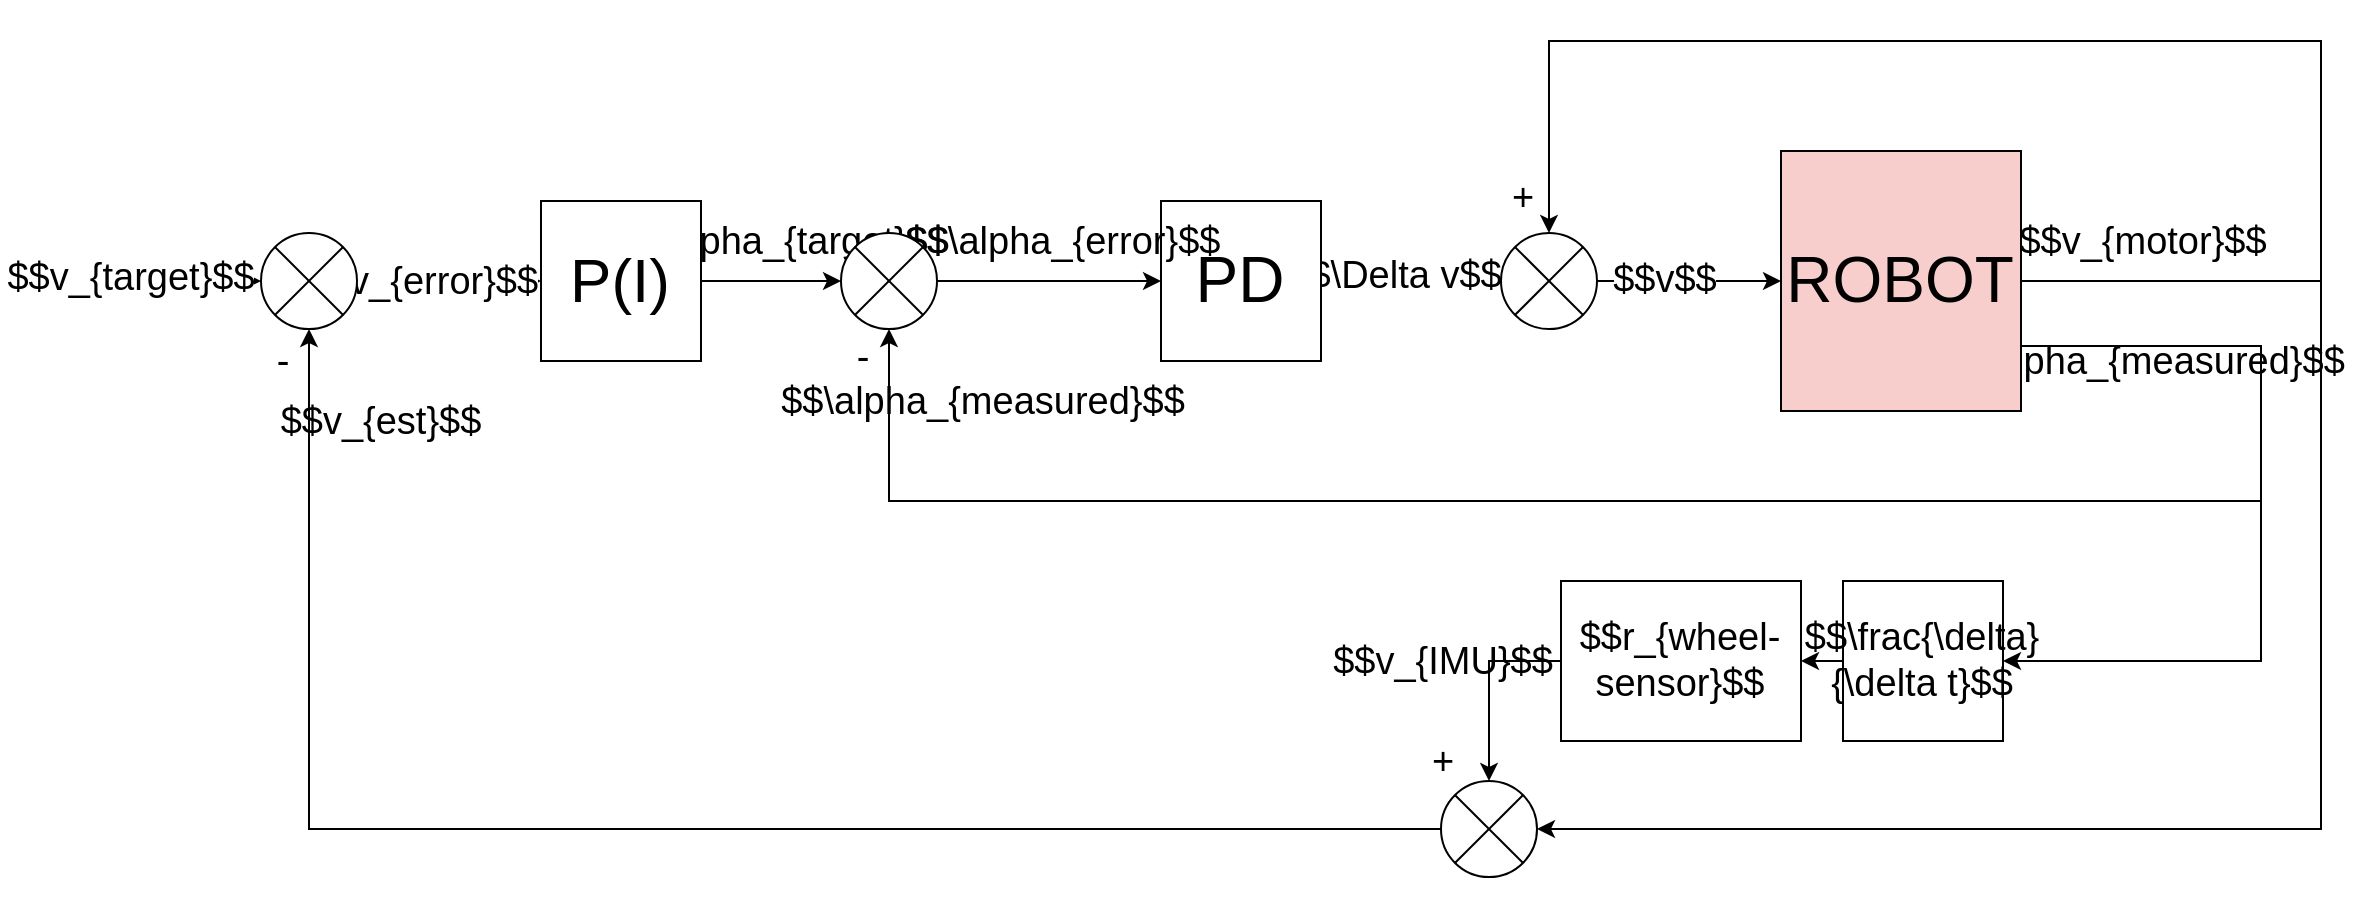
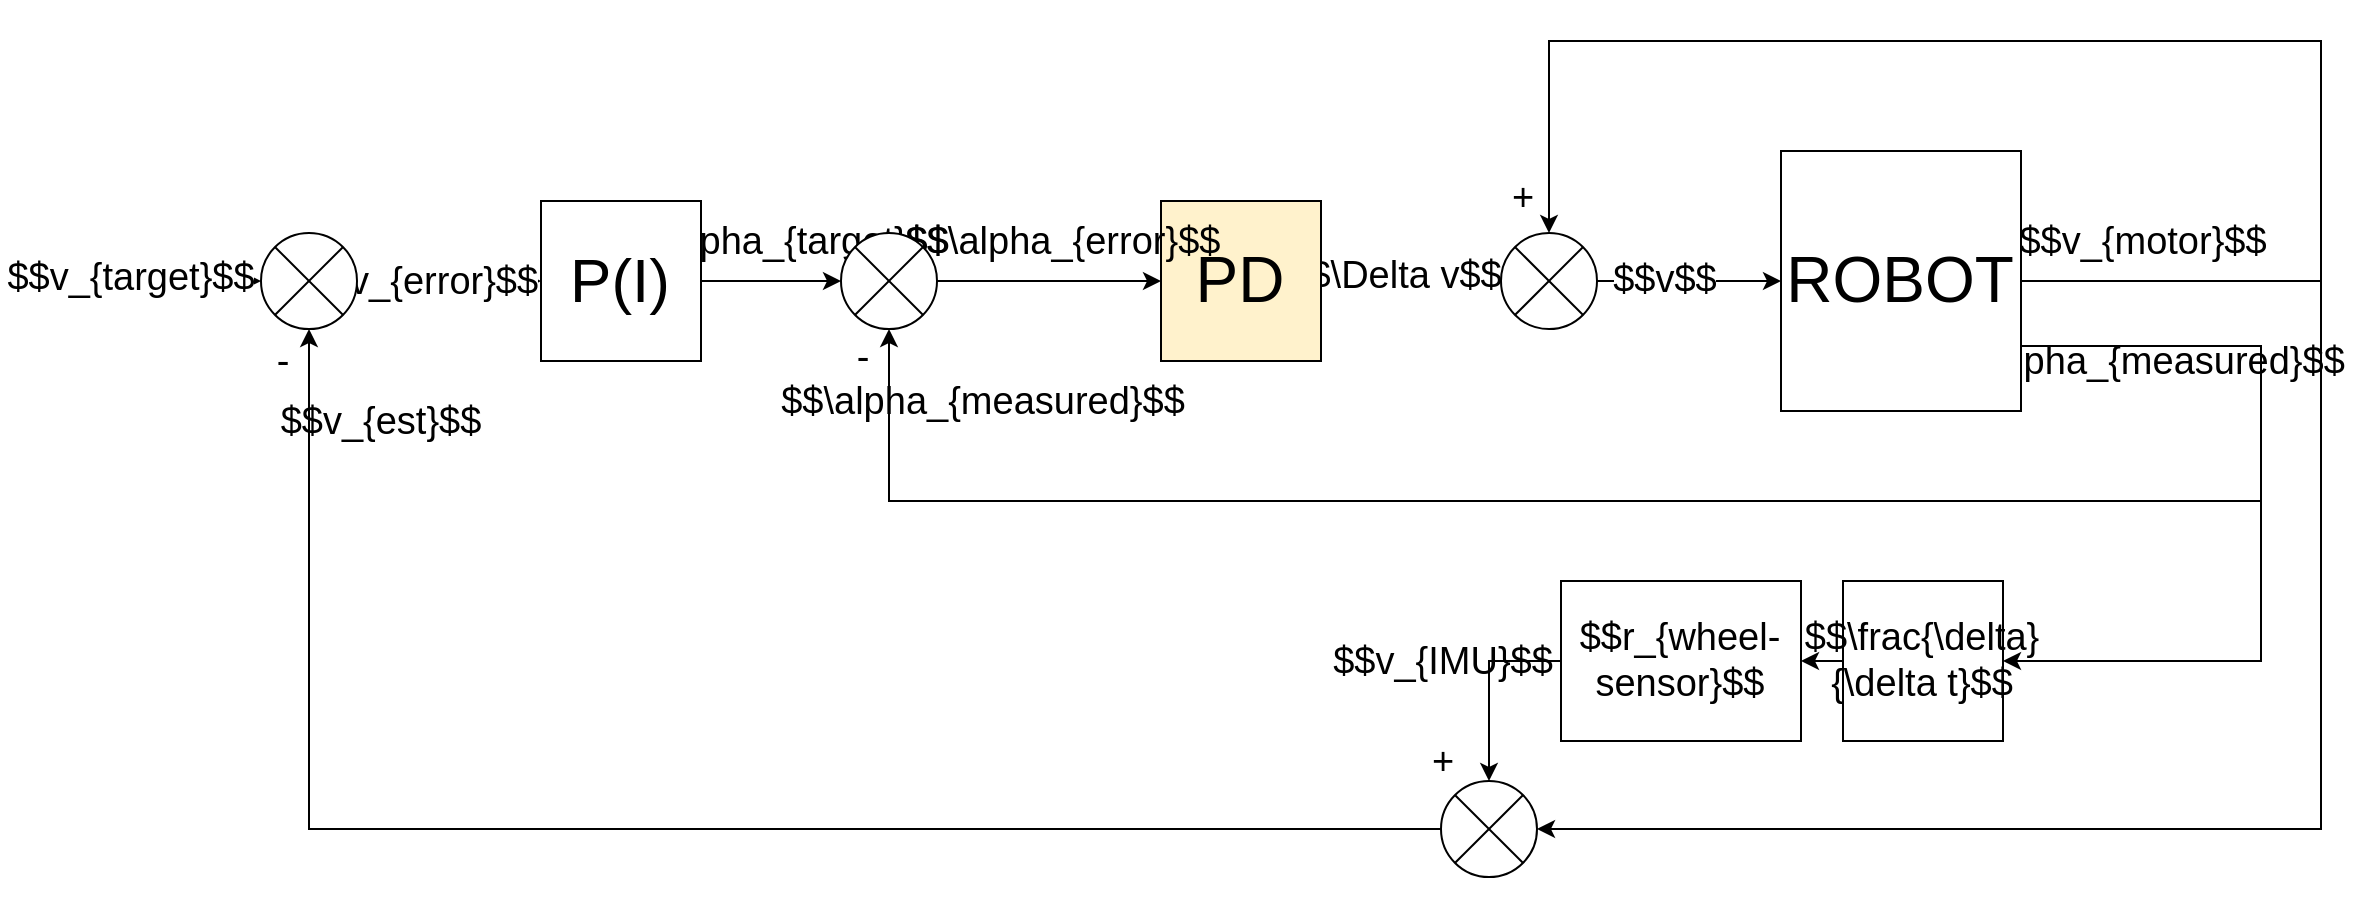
- <mxCell id="9" value="&lt;font style=&quot;font-size: 32px&quot;&gt;PD&lt;/font&gt;" style="whiteSpace=wrap;html=1;aspect=fixed;" vertex="1" parent="1"><mxGeometry x="580" y="100" width="80" height="80" as="geometry" /></mxCell>
+ <mxCell id="9" value="&lt;font style=&quot;font-size: 32px&quot;&gt;PD&lt;/font&gt;" style="whiteSpace=wrap;html=1;aspect=fixed;fillColor=#fff2cc;" vertex="1" parent="1"><mxGeometry x="580" y="100" width="80" height="80" as="geometry" /></mxCell>
- <mxCell id="23" value="&lt;font style=&quot;font-size: 32px&quot;&gt;ROBOT&lt;/font&gt;" style="rounded=0;whiteSpace=wrap;html=1;fillColor=#f8cecc;" vertex="1" parent="1"><mxGeometry x="890" y="75" width="120" height="130" as="geometry" /></mxCell>
+ <mxCell id="23" value="&lt;font style=&quot;font-size: 32px&quot;&gt;ROBOT&lt;/font&gt;" style="rounded=0;whiteSpace=wrap;html=1;" vertex="1" parent="1"><mxGeometry x="890" y="75" width="120" height="130" as="geometry" /></mxCell>
